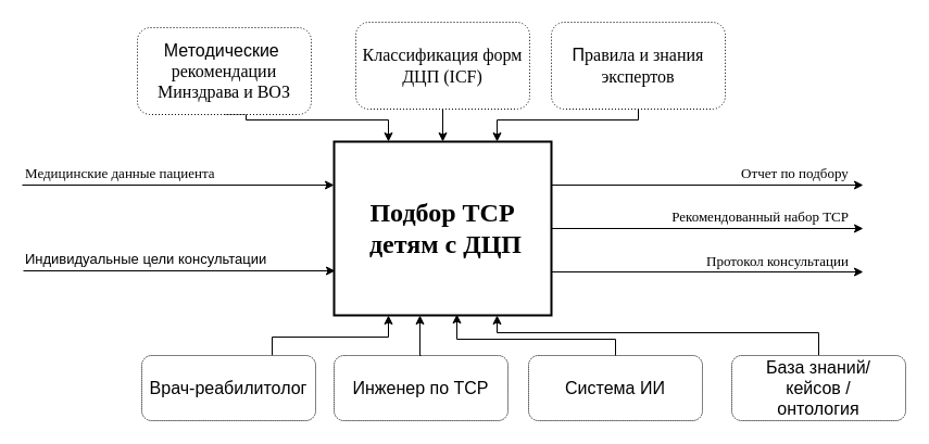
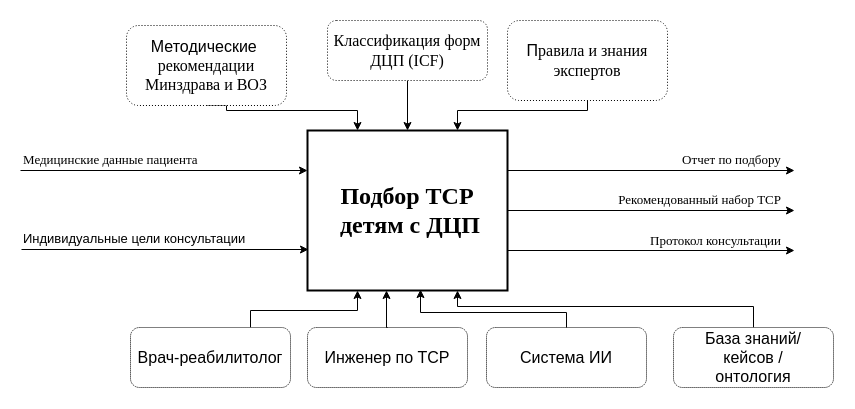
- <mxCell id="7" value="&lt;span style=&quot;font-family: Times; text-align: start; background-color: transparent; color: light-dark(rgb(0, 0, 0), rgb(255, 255, 255));&quot;&gt;Классификация форм ДЦП (ICF)&lt;/span&gt;" style="rounded=1;whiteSpace=wrap;html=1;fontSize=16;dashed=1;dashPattern=1 2;" parent="1" vertex="1"><mxGeometry x="327" y="20" width="160" height="80" as="geometry" /></mxCell>
+ <mxCell id="7" value="&lt;span style=&quot;font-family: Times; text-align: start; background-color: transparent; color: light-dark(rgb(0, 0, 0), rgb(255, 255, 255));&quot;&gt;Классификация форм ДЦП (ICF)&lt;/span&gt;" style="rounded=1;whiteSpace=wrap;html=1;fontSize=16;dashed=1;dashPattern=1 2;" parent="1" vertex="1"><mxGeometry x="327" y="20" width="160" height="60" as="geometry" /></mxCell>
